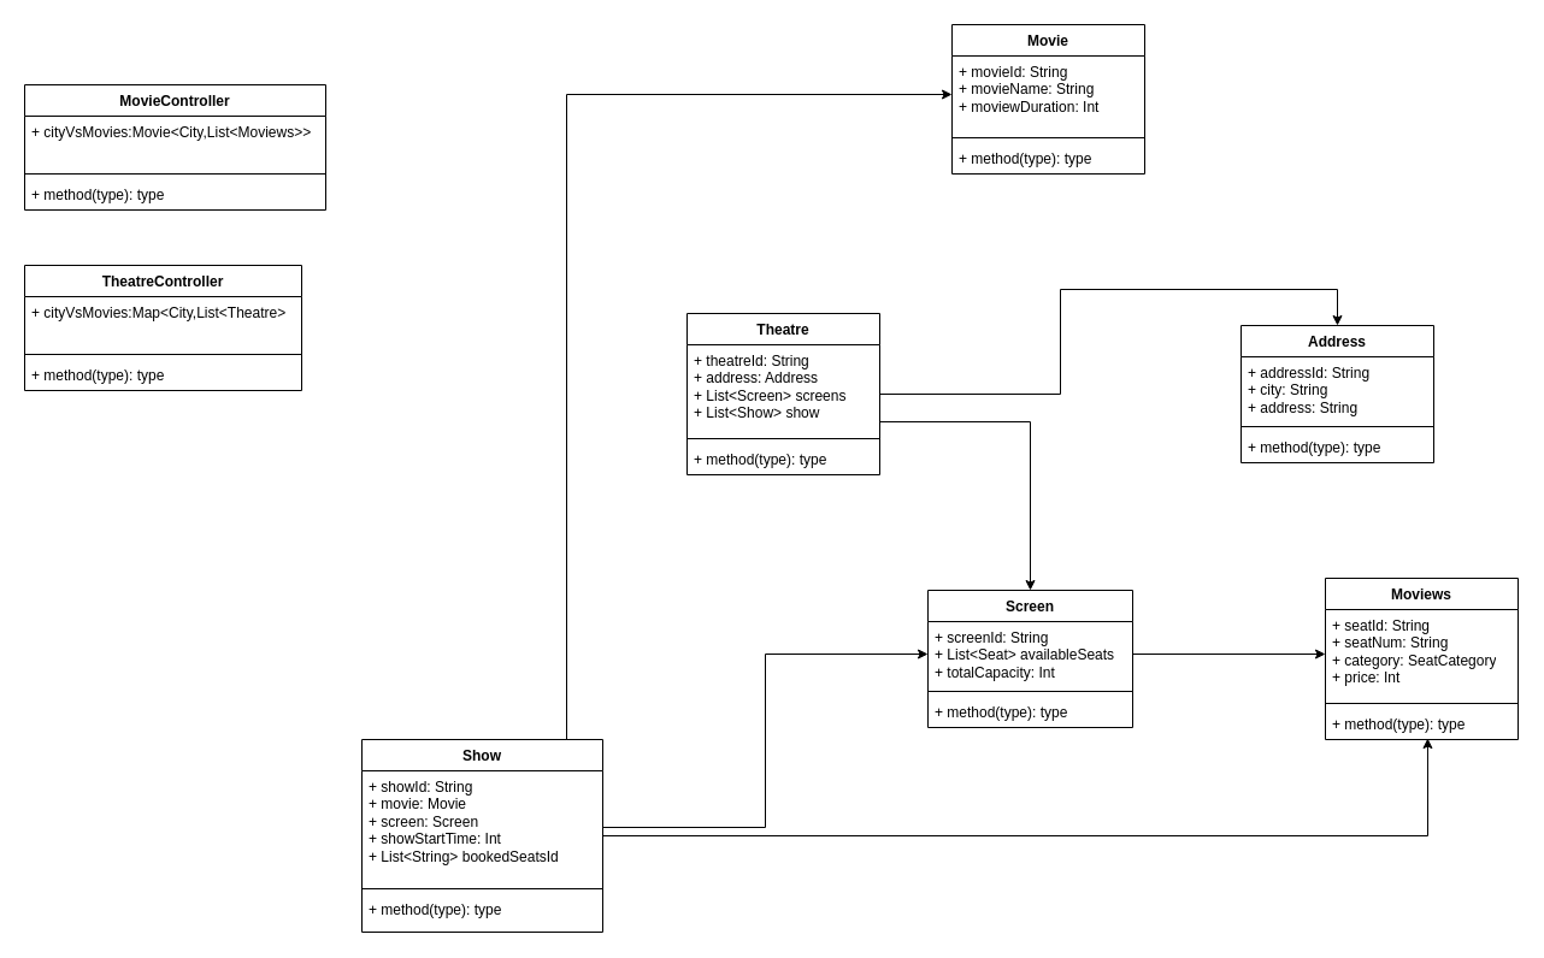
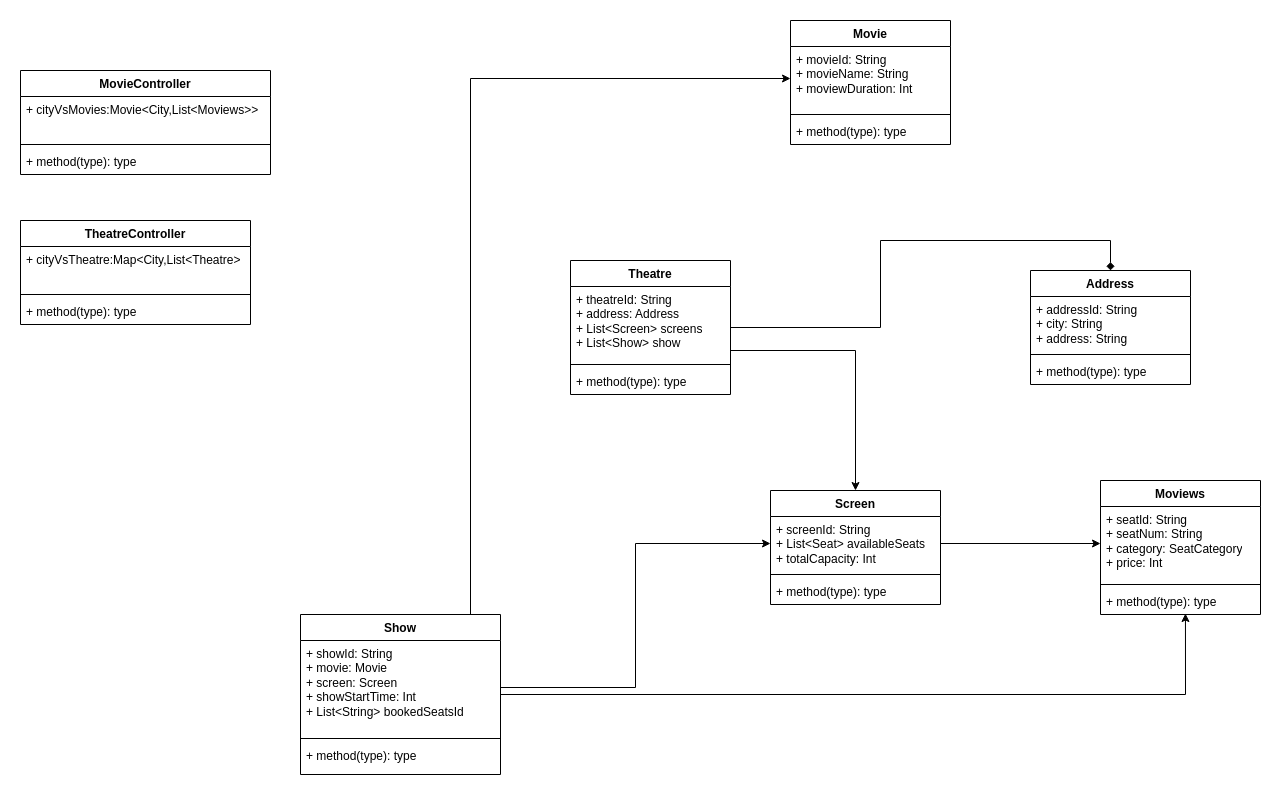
- <mxCell id="10" style="edgeStyle=orthogonalEdgeStyle;rounded=0;orthogonalLoop=1;jettySize=auto;html=1;entryX=0.5;entryY=0;entryDx=0;entryDy=0;" edge="1" parent="1" source="11" target="6"><mxGeometry relative="1" as="geometry" /></mxCell>
+ <mxCell id="10" style="edgeStyle=orthogonalEdgeStyle;rounded=0;orthogonalLoop=1;jettySize=auto;html=1;entryX=0.5;entryY=0;entryDx=0;entryDy=0;endArrow=diamond;" edge="1" parent="1" source="11" target="6"><mxGeometry relative="1" as="geometry" /></mxCell>
- <mxCell id="37" value="+ cityVsMovies:Map&amp;lt;City,List&amp;lt;Theatre&amp;gt;" style="text;strokeColor=none;fillColor=none;align=left;verticalAlign=top;spacingLeft=4;spacingRight=4;overflow=hidden;rotatable=0;points=[[0,0.5],[1,0.5]];portConstraint=eastwest;whiteSpace=wrap;html=1;" vertex="1" parent="36"><mxGeometry y="26" width="230" height="44" as="geometry" /></mxCell>
+ <mxCell id="37" value="+ cityVsTheatre:Map&amp;lt;City,List&amp;lt;Theatre&amp;gt;" style="text;strokeColor=none;fillColor=none;align=left;verticalAlign=top;spacingLeft=4;spacingRight=4;overflow=hidden;rotatable=0;points=[[0,0.5],[1,0.5]];portConstraint=eastwest;whiteSpace=wrap;html=1;" vertex="1" parent="36"><mxGeometry y="26" width="230" height="44" as="geometry" /></mxCell>
